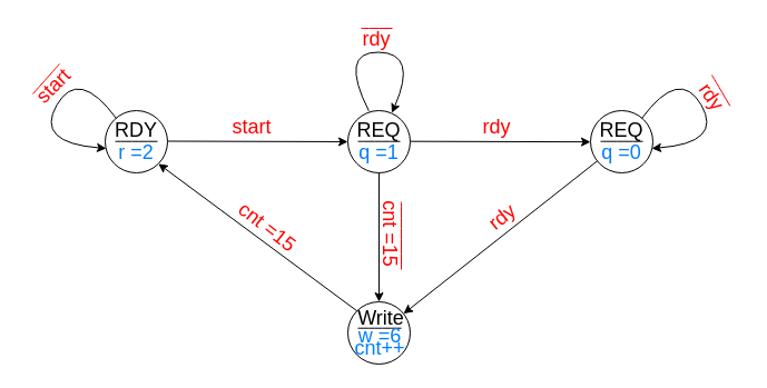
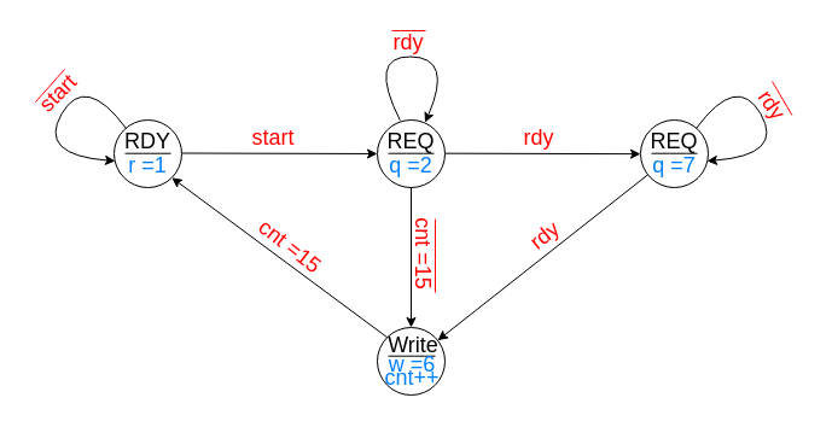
- <mxCell id="19" value="&lt;font style=&quot;font-size: 18px;&quot;&gt;r =2&lt;/font&gt;" style="text;html=1;strokeColor=none;fillColor=none;align=center;verticalAlign=middle;whiteSpace=wrap;rounded=0;fontSize=14;fontColor=#007FFF;" parent="1" vertex="1"><mxGeometry x="92" y="122" width="60" height="30" as="geometry" /></mxCell>
+ <mxCell id="19" value="&lt;font style=&quot;font-size: 18px;&quot;&gt;r =1&lt;/font&gt;" style="text;html=1;strokeColor=none;fillColor=none;align=center;verticalAlign=middle;whiteSpace=wrap;rounded=0;fontSize=14;fontColor=#007FFF;" parent="1" vertex="1"><mxGeometry x="92" y="122" width="60" height="30" as="geometry" /></mxCell>
- <mxCell id="22" value="&lt;font style=&quot;font-size: 18px;&quot;&gt;q =1&lt;/font&gt;" style="text;html=1;strokeColor=none;fillColor=none;align=center;verticalAlign=middle;whiteSpace=wrap;rounded=0;fontSize=14;fontColor=#007FFF;" parent="1" vertex="1"><mxGeometry x="310" y="122" width="60" height="30" as="geometry" /></mxCell>
+ <mxCell id="22" value="&lt;font style=&quot;font-size: 18px;&quot;&gt;q =2&lt;/font&gt;" style="text;html=1;strokeColor=none;fillColor=none;align=center;verticalAlign=middle;whiteSpace=wrap;rounded=0;fontSize=14;fontColor=#007FFF;" parent="1" vertex="1"><mxGeometry x="310" y="122" width="60" height="30" as="geometry" /></mxCell>
- <mxCell id="25" value="&lt;font style=&quot;font-size: 18px;&quot;&gt;q =0&lt;/font&gt;" style="text;html=1;strokeColor=none;fillColor=none;align=center;verticalAlign=middle;whiteSpace=wrap;rounded=0;fontSize=14;fontColor=#007FFF;" parent="1" vertex="1"><mxGeometry x="528" y="122" width="60" height="30" as="geometry" /></mxCell>
+ <mxCell id="25" value="&lt;font style=&quot;font-size: 18px;&quot;&gt;q =7&lt;/font&gt;" style="text;html=1;strokeColor=none;fillColor=none;align=center;verticalAlign=middle;whiteSpace=wrap;rounded=0;fontSize=14;fontColor=#007FFF;" parent="1" vertex="1"><mxGeometry x="528" y="122" width="60" height="30" as="geometry" /></mxCell>
